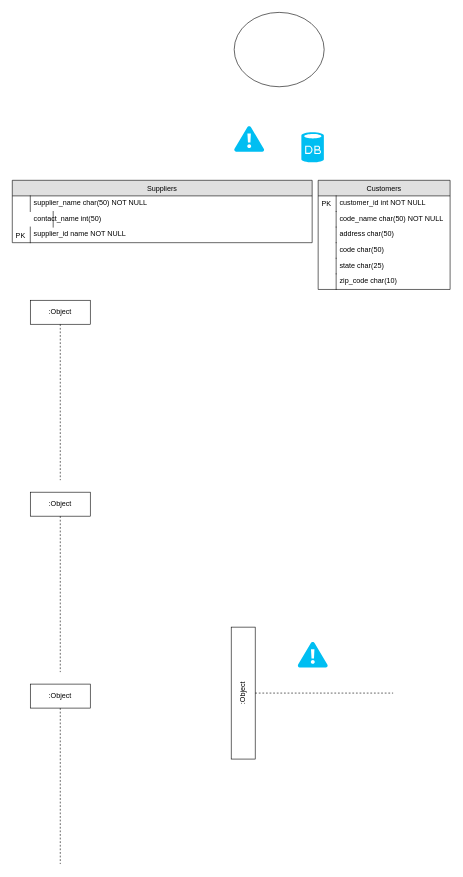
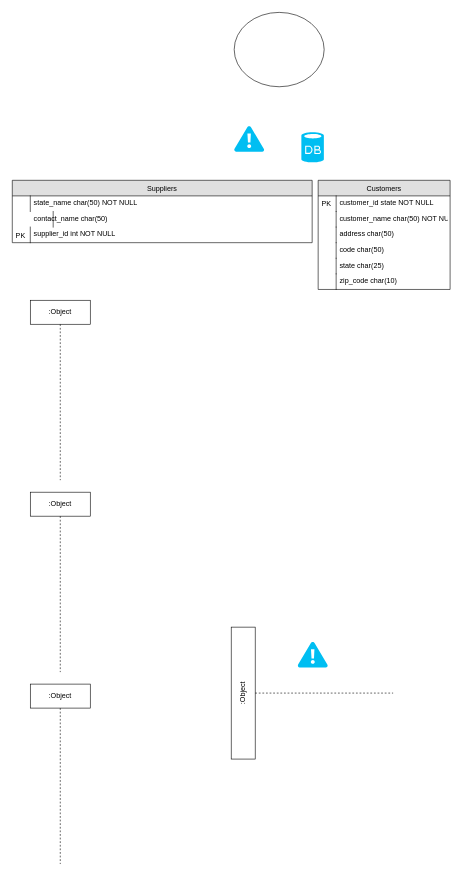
- <mxCell id="4" value="supplier_name char(50) NOT NULL" style="shape=partialRectangle;top=0;left=0;right=0;bottom=0;align=left;verticalAlign=top;spacingTop=-2;fillColor=none;spacingLeft=34;spacingRight=4;overflow=hidden;rotatable=0;points=[[0,0.5],[1,0.5]];portConstraint=eastwest;dropTarget=0;" parent="3" vertex="1"><mxGeometry y="26" width="500" height="26" as="geometry" /></mxCell>
+ <mxCell id="4" value="state_name char(50) NOT NULL" style="shape=partialRectangle;top=0;left=0;right=0;bottom=0;align=left;verticalAlign=top;spacingTop=-2;fillColor=none;spacingLeft=34;spacingRight=4;overflow=hidden;rotatable=0;points=[[0,0.5],[1,0.5]];portConstraint=eastwest;dropTarget=0;" parent="3" vertex="1"><mxGeometry y="26" width="500" height="26" as="geometry" /></mxCell>
- <mxCell id="11" value="customer_id int NOT NULL " style="shape=partialRectangle;top=0;left=0;right=0;bottom=0;align=left;verticalAlign=top;spacingTop=-2;fillColor=none;spacingLeft=34;spacingRight=4;overflow=hidden;rotatable=0;points=[[0,0.5],[1,0.5]];portConstraint=eastwest;dropTarget=0;" parent="10" vertex="1"><mxGeometry y="26" width="220" height="26" as="geometry" /></mxCell>
+ <mxCell id="11" value="customer_id state NOT NULL " style="shape=partialRectangle;top=0;left=0;right=0;bottom=0;align=left;verticalAlign=top;spacingTop=-2;fillColor=none;spacingLeft=34;spacingRight=4;overflow=hidden;rotatable=0;points=[[0,0.5],[1,0.5]];portConstraint=eastwest;dropTarget=0;" parent="10" vertex="1"><mxGeometry y="26" width="220" height="26" as="geometry" /></mxCell>
- <mxCell id="6" value="contact_name int(50)" style="shape=partialRectangle;top=0;left=0;right=0;bottom=0;align=left;verticalAlign=top;spacingTop=-2;fillColor=none;spacingLeft=34;spacingRight=4;overflow=hidden;rotatable=0;points=[[0,0.5],[1,0.5]];portConstraint=eastwest;dropTarget=0;" parent="3" vertex="1"><mxGeometry y="52" width="500" height="26" as="geometry" /></mxCell>
+ <mxCell id="6" value="contact_name char(50)" style="shape=partialRectangle;top=0;left=0;right=0;bottom=0;align=left;verticalAlign=top;spacingTop=-2;fillColor=none;spacingLeft=34;spacingRight=4;overflow=hidden;rotatable=0;points=[[0,0.5],[1,0.5]];portConstraint=eastwest;dropTarget=0;" parent="3" vertex="1"><mxGeometry y="52" width="500" height="26" as="geometry" /></mxCell>
- <mxCell id="13" value="code_name char(50) NOT NULL" style="shape=partialRectangle;top=0;left=0;right=0;bottom=0;align=left;verticalAlign=top;spacingTop=-2;fillColor=none;spacingLeft=34;spacingRight=4;overflow=hidden;rotatable=0;points=[[0,0.5],[1,0.5]];portConstraint=eastwest;dropTarget=0;" parent="10" vertex="1"><mxGeometry y="52" width="220" height="26" as="geometry" /></mxCell>
+ <mxCell id="13" value="customer_name char(50) NOT NULL" style="shape=partialRectangle;top=0;left=0;right=0;bottom=0;align=left;verticalAlign=top;spacingTop=-2;fillColor=none;spacingLeft=34;spacingRight=4;overflow=hidden;rotatable=0;points=[[0,0.5],[1,0.5]];portConstraint=eastwest;dropTarget=0;" parent="10" vertex="1"><mxGeometry y="52" width="220" height="26" as="geometry" /></mxCell>
- <mxCell id="8" value="supplier_id name NOT NULL " style="shape=partialRectangle;top=0;left=0;right=0;bottom=0;align=left;verticalAlign=top;spacingTop=-2;fillColor=none;spacingLeft=34;spacingRight=4;overflow=hidden;rotatable=0;points=[[0,0.5],[1,0.5]];portConstraint=eastwest;dropTarget=0;" parent="3" vertex="1"><mxGeometry y="78" width="500" height="26" as="geometry" /></mxCell>
+ <mxCell id="8" value="supplier_id int NOT NULL " style="shape=partialRectangle;top=0;left=0;right=0;bottom=0;align=left;verticalAlign=top;spacingTop=-2;fillColor=none;spacingLeft=34;spacingRight=4;overflow=hidden;rotatable=0;points=[[0,0.5],[1,0.5]];portConstraint=eastwest;dropTarget=0;" parent="3" vertex="1"><mxGeometry y="78" width="500" height="26" as="geometry" /></mxCell>
